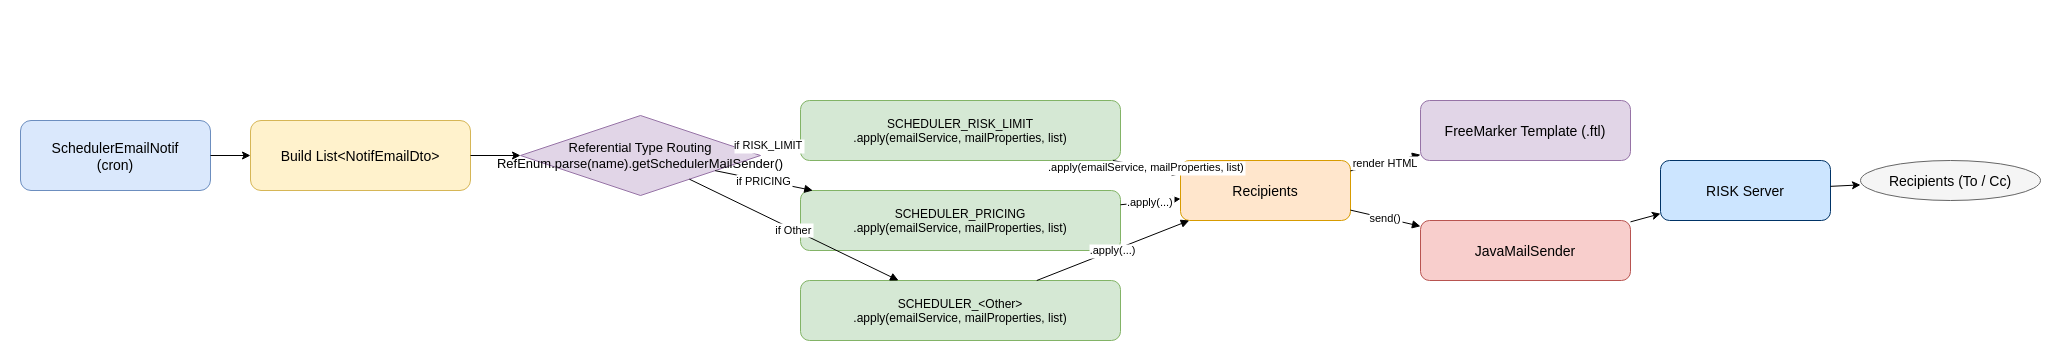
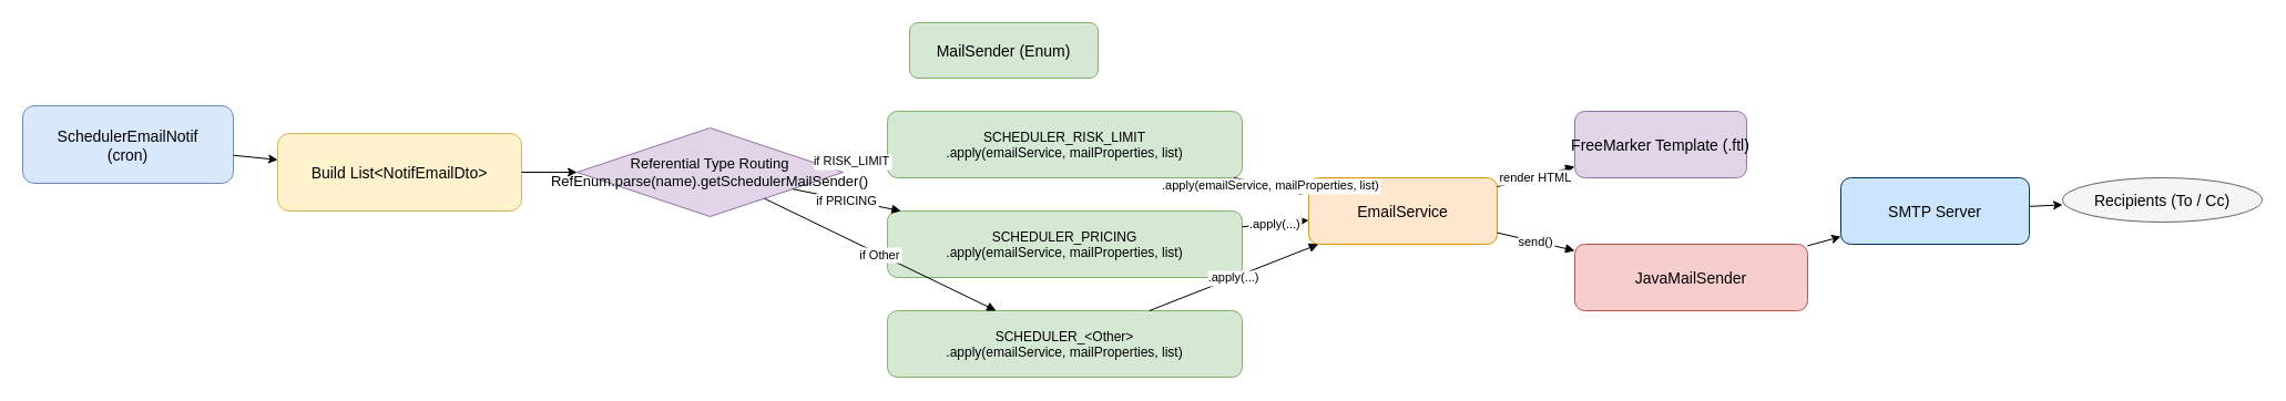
+ <mxCell id="5" value="MailSender (Enum)" style="shape=rectangle;rounded=1;fillColor=#d5e8d4;strokeColor=#82b366;fontSize=14;" vertex="1" parent="1"><mxGeometry x="820" y="20" width="170" height="50" as="geometry" /></mxCell>
- <mxCell id="10" value="FreeMarker Template (.ftl)" style="shape=rectangle;rounded=1;fillColor=#e1d5e7;strokeColor=#9673a6;fontSize=14;" vertex="1" parent="1"><mxGeometry x="1420" y="100" width="210" height="60" as="geometry" /></mxCell>
+ <mxCell id="10" value="FreeMarker Template (.ftl)" style="shape=rectangle;rounded=1;fillColor=#e1d5e7;strokeColor=#9673a6;fontSize=14;" vertex="1" parent="1"><mxGeometry x="1420" y="100" width="155" height="60" as="geometry" /></mxCell>
- <mxCell id="2" value="SchedulerEmailNotif&#10;(cron)" style="shape=rectangle;rounded=1;fillColor=#dae8fc;strokeColor=#6c8ebf;fontSize=14;" vertex="1" parent="1"><mxGeometry x="20" y="120" width="190" height="70" as="geometry" /></mxCell>
+ <mxCell id="2" value="SchedulerEmailNotif&#10;(cron)" style="shape=rectangle;rounded=1;fillColor=#dae8fc;strokeColor=#6c8ebf;fontSize=14;" vertex="1" parent="1"><mxGeometry x="20" y="95" width="190" height="70" as="geometry" /></mxCell>
- <mxCell id="9" value="Recipients" style="shape=rectangle;rounded=1;fillColor=#ffe6cc;strokeColor=#d79b00;fontSize=14;" vertex="1" parent="1"><mxGeometry x="1180" y="160" width="170" height="60" as="geometry" /></mxCell>
+ <mxCell id="9" value="EmailService" style="shape=rectangle;rounded=1;fillColor=#ffe6cc;strokeColor=#d79b00;fontSize=14;" vertex="1" parent="1"><mxGeometry x="1180" y="160" width="170" height="60" as="geometry" /></mxCell>
- <mxCell id="12" value="RISK Server" style="shape=rectangle;rounded=1;fillColor=#cce5ff;strokeColor=#003366;fontSize=14;" vertex="1" parent="1"><mxGeometry x="1660" y="160" width="170" height="60" as="geometry" /></mxCell>
+ <mxCell id="12" value="SMTP Server" style="shape=rectangle;rounded=1;fillColor=#cce5ff;strokeColor=#003366;fontSize=14;" vertex="1" parent="1"><mxGeometry x="1660" y="160" width="170" height="60" as="geometry" /></mxCell>
